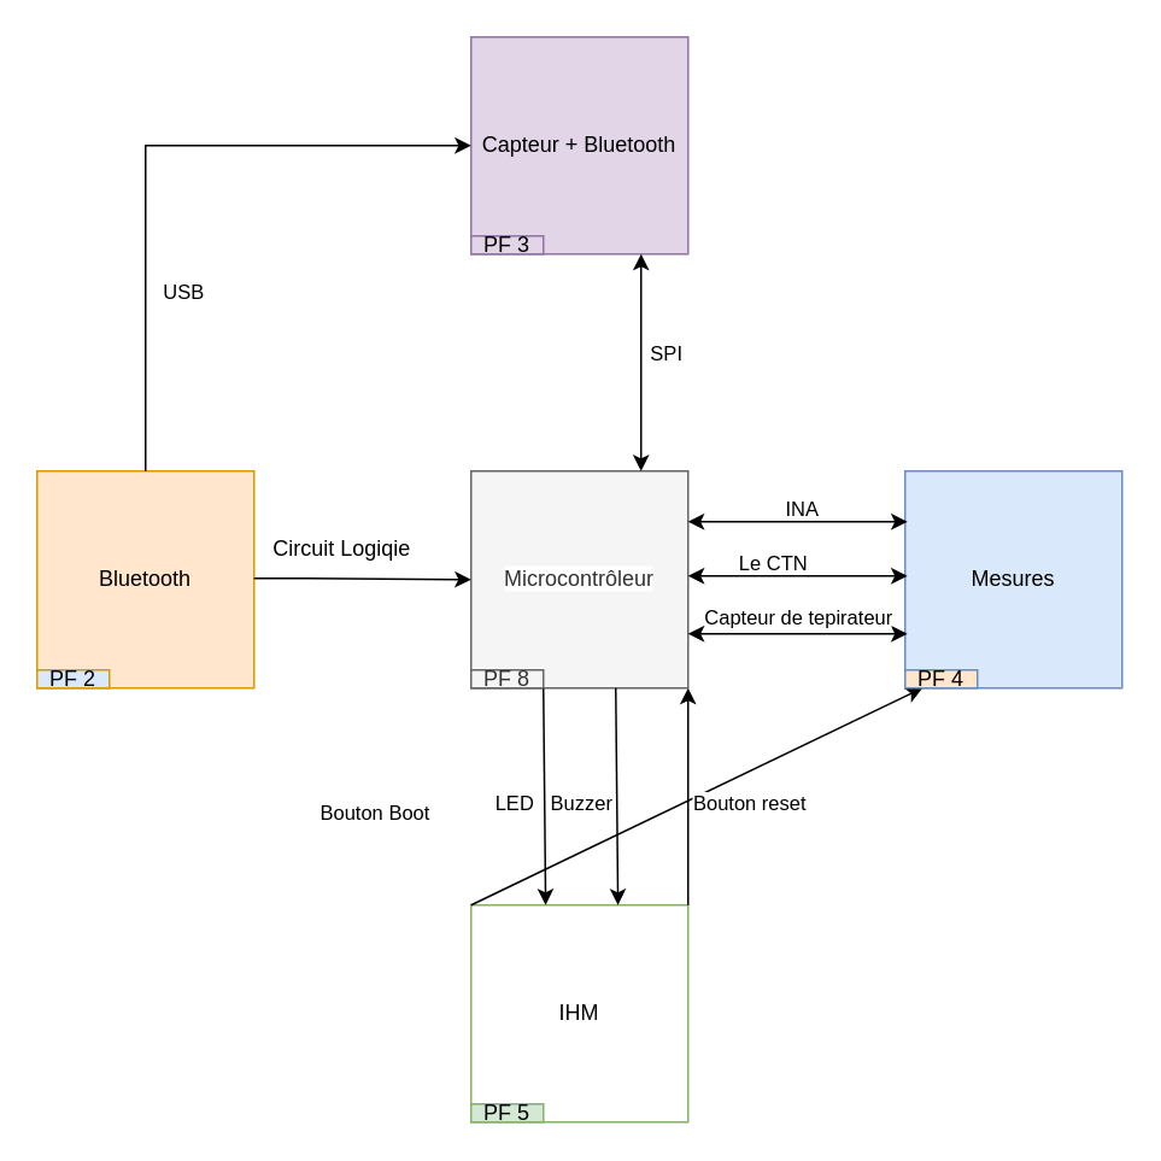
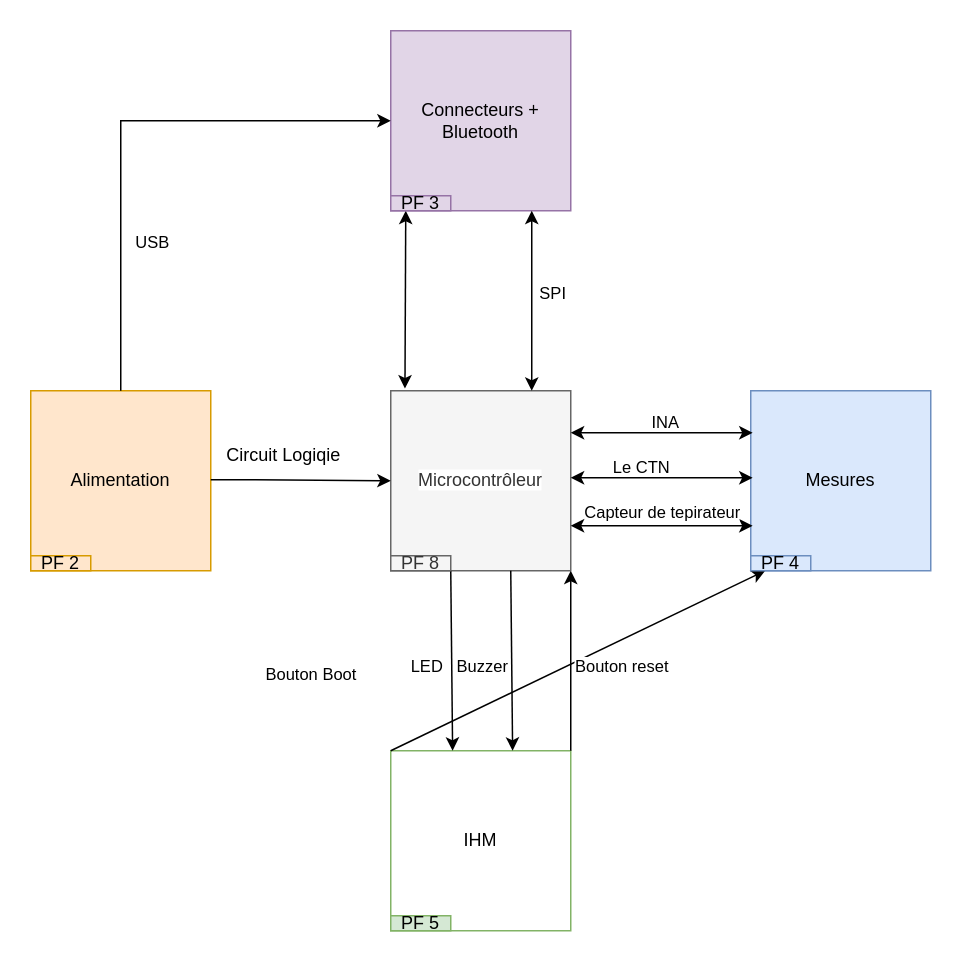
- <mxCell id="5" value="Capteur + Bluetooth" style="whiteSpace=wrap;html=1;aspect=fixed;fillColor=#e1d5e7;strokeColor=#9673a6;" parent="1" vertex="1"><mxGeometry x="260" width="120" height="120" as="geometry" y="20" /></mxCell>
+ <mxCell id="5" value="Connecteurs + Bluetooth" style="whiteSpace=wrap;html=1;aspect=fixed;fillColor=#e1d5e7;strokeColor=#9673a6;" parent="1" vertex="1"><mxGeometry x="260" width="120" height="120" as="geometry" y="20" /></mxCell>
+ <mxCell id="32" value="" style="endArrow=classic;startArrow=classic;html=1;rounded=0;entryX=0.25;entryY=1;entryDx=0;entryDy=0;exitX=0.079;exitY=-0.012;exitDx=0;exitDy=0;exitPerimeter=0;" edge="1" parent="1" source="2" target="33"><mxGeometry width="50" height="50" relative="1" as="geometry"><mxPoint x="270" y="250" as="sourcePoint" /><mxPoint x="290" y="140" as="targetPoint" /></mxGeometry></mxCell>
- <mxCell id="3" value="Bluetooth" style="whiteSpace=wrap;html=1;aspect=fixed;fillColor=#ffe6cc;strokeColor=#d79b00;" parent="1" vertex="1"><mxGeometry x="20" y="260" width="120" height="120" as="geometry" /></mxCell>
+ <mxCell id="3" value="Alimentation" style="whiteSpace=wrap;html=1;aspect=fixed;fillColor=#ffe6cc;strokeColor=#d79b00;" parent="1" vertex="1"><mxGeometry x="20" y="260" width="120" height="120" as="geometry" /></mxCell>
- <mxCell id="29" value="PF 2" style="rounded=0;whiteSpace=wrap;html=1;fillColor=#dae8fc;strokeColor=#d79b00;" vertex="1" parent="1"><mxGeometry x="20" y="370" width="40" height="10" as="geometry" /></mxCell>
+ <mxCell id="29" value="PF 2" style="rounded=0;whiteSpace=wrap;html=1;fillColor=#ffe6cc;strokeColor=#d79b00;" vertex="1" parent="1"><mxGeometry x="20" y="370" width="40" height="10" as="geometry" /></mxCell>
- <mxCell id="30" value="PF 4" style="rounded=0;whiteSpace=wrap;html=1;fillColor=#ffe6cc;strokeColor=#6c8ebf;" vertex="1" parent="1"><mxGeometry x="500" y="370" width="40" height="10" as="geometry" /></mxCell>
+ <mxCell id="30" value="PF 4" style="rounded=0;whiteSpace=wrap;html=1;fillColor=#dae8fc;strokeColor=#6c8ebf;" vertex="1" parent="1"><mxGeometry x="500" y="370" width="40" height="10" as="geometry" /></mxCell>
